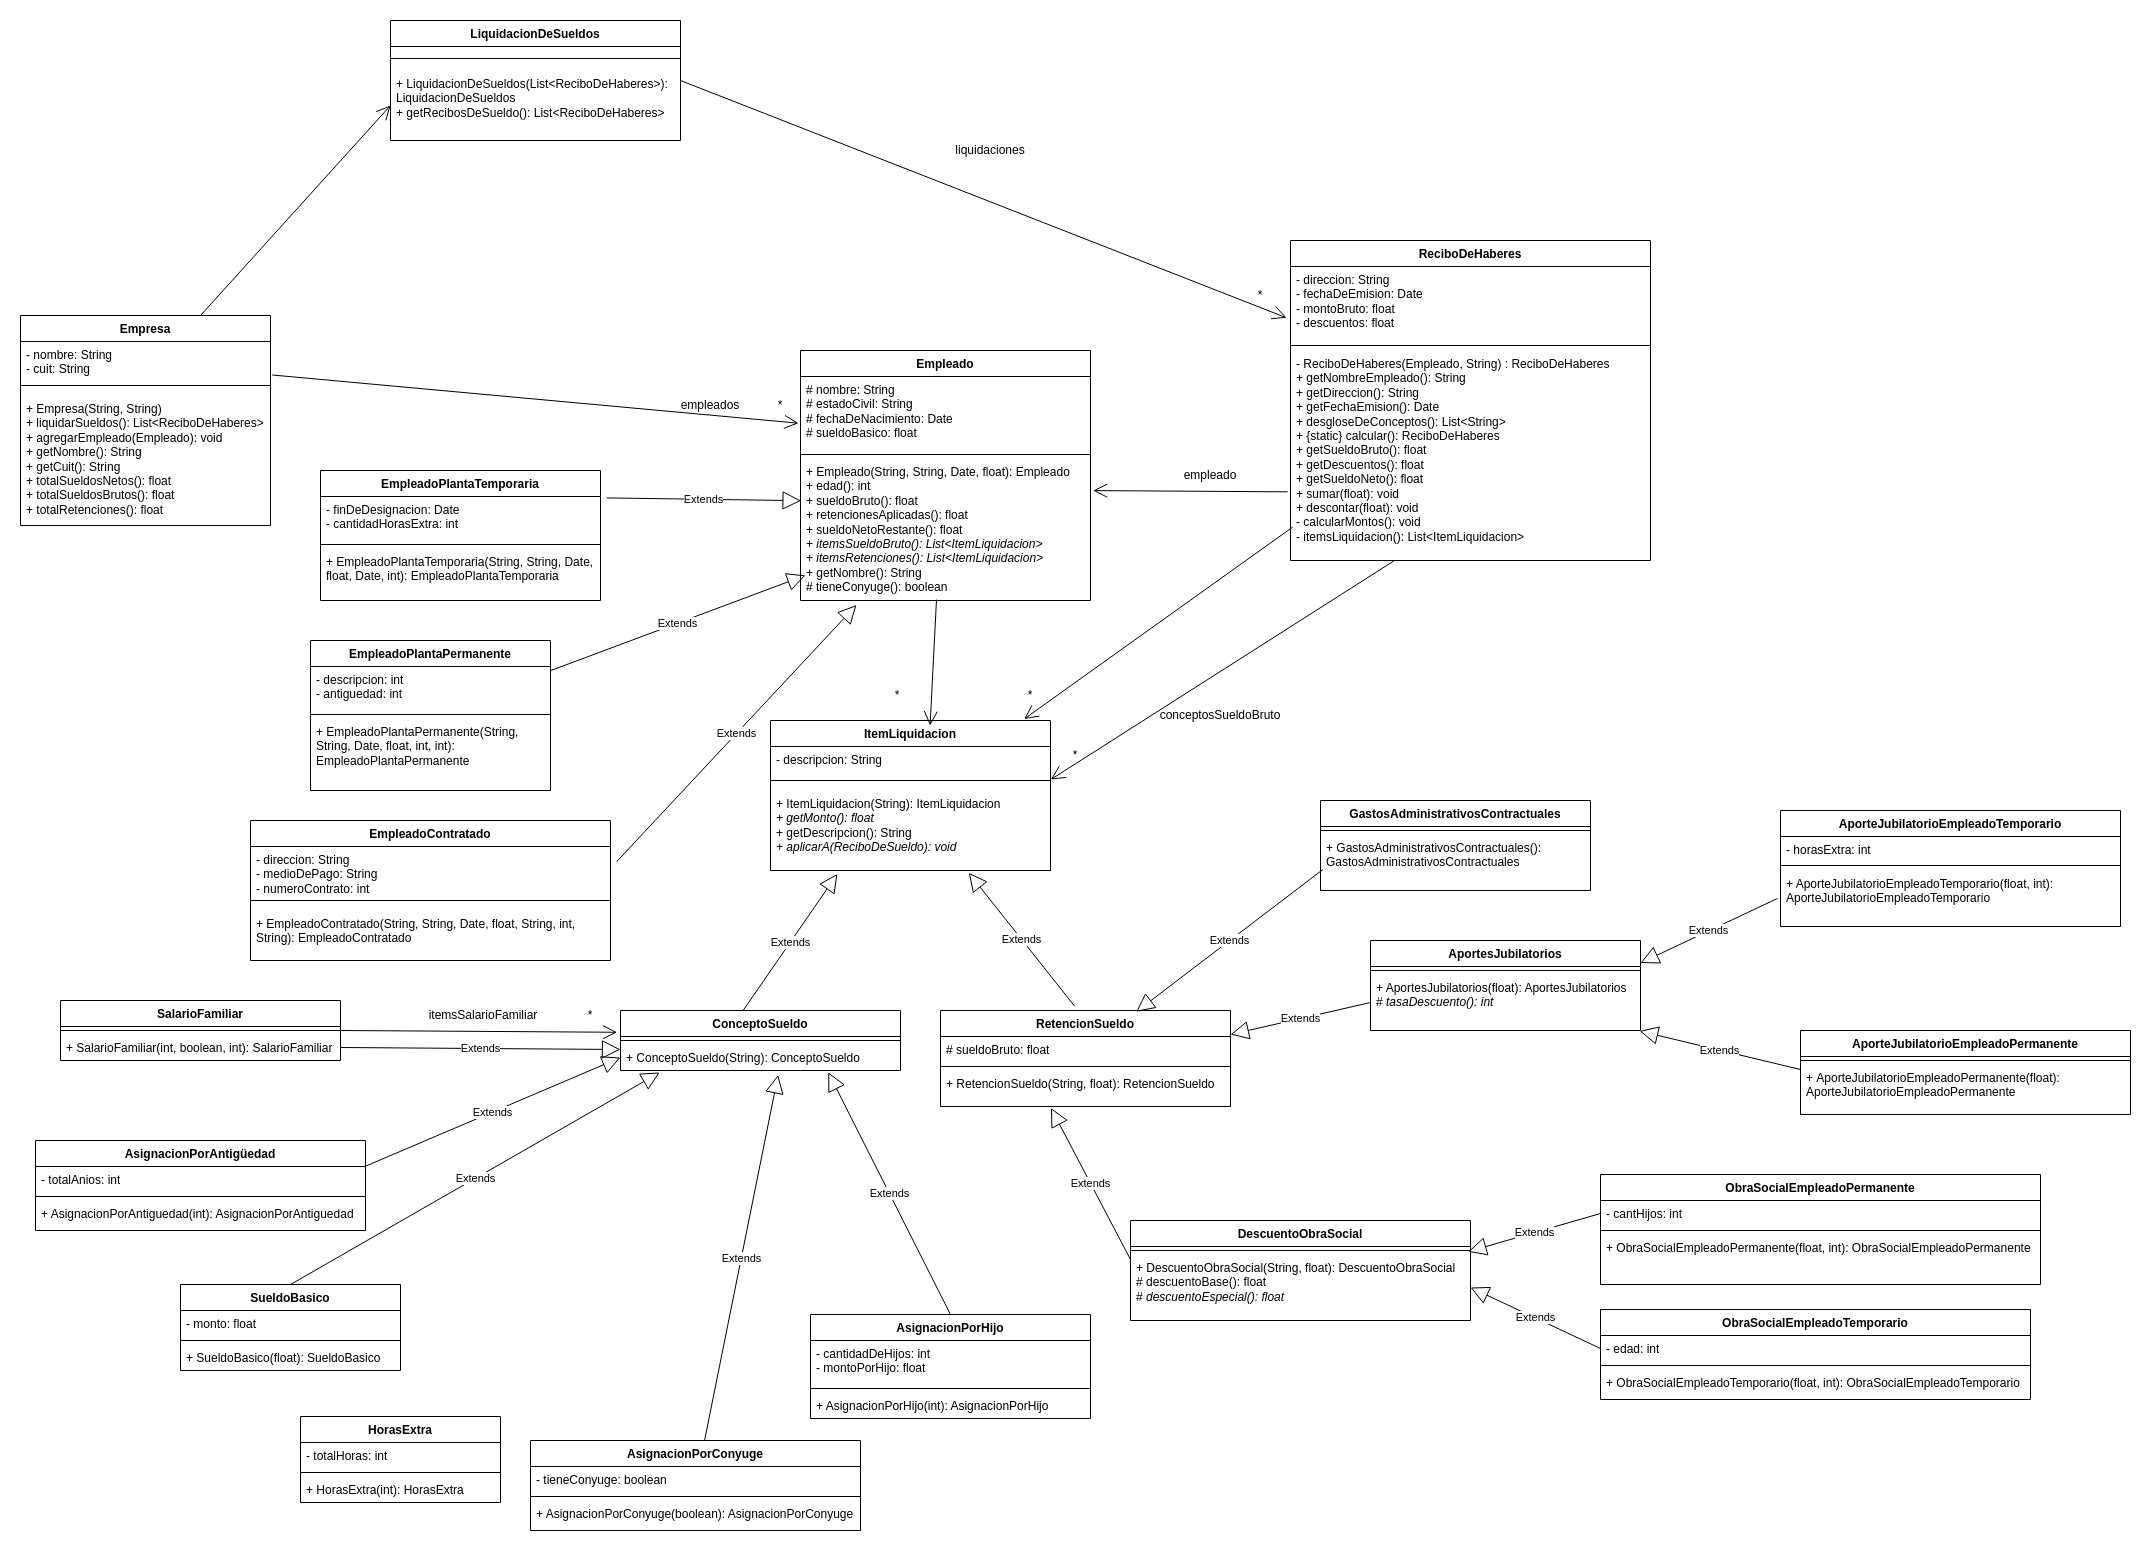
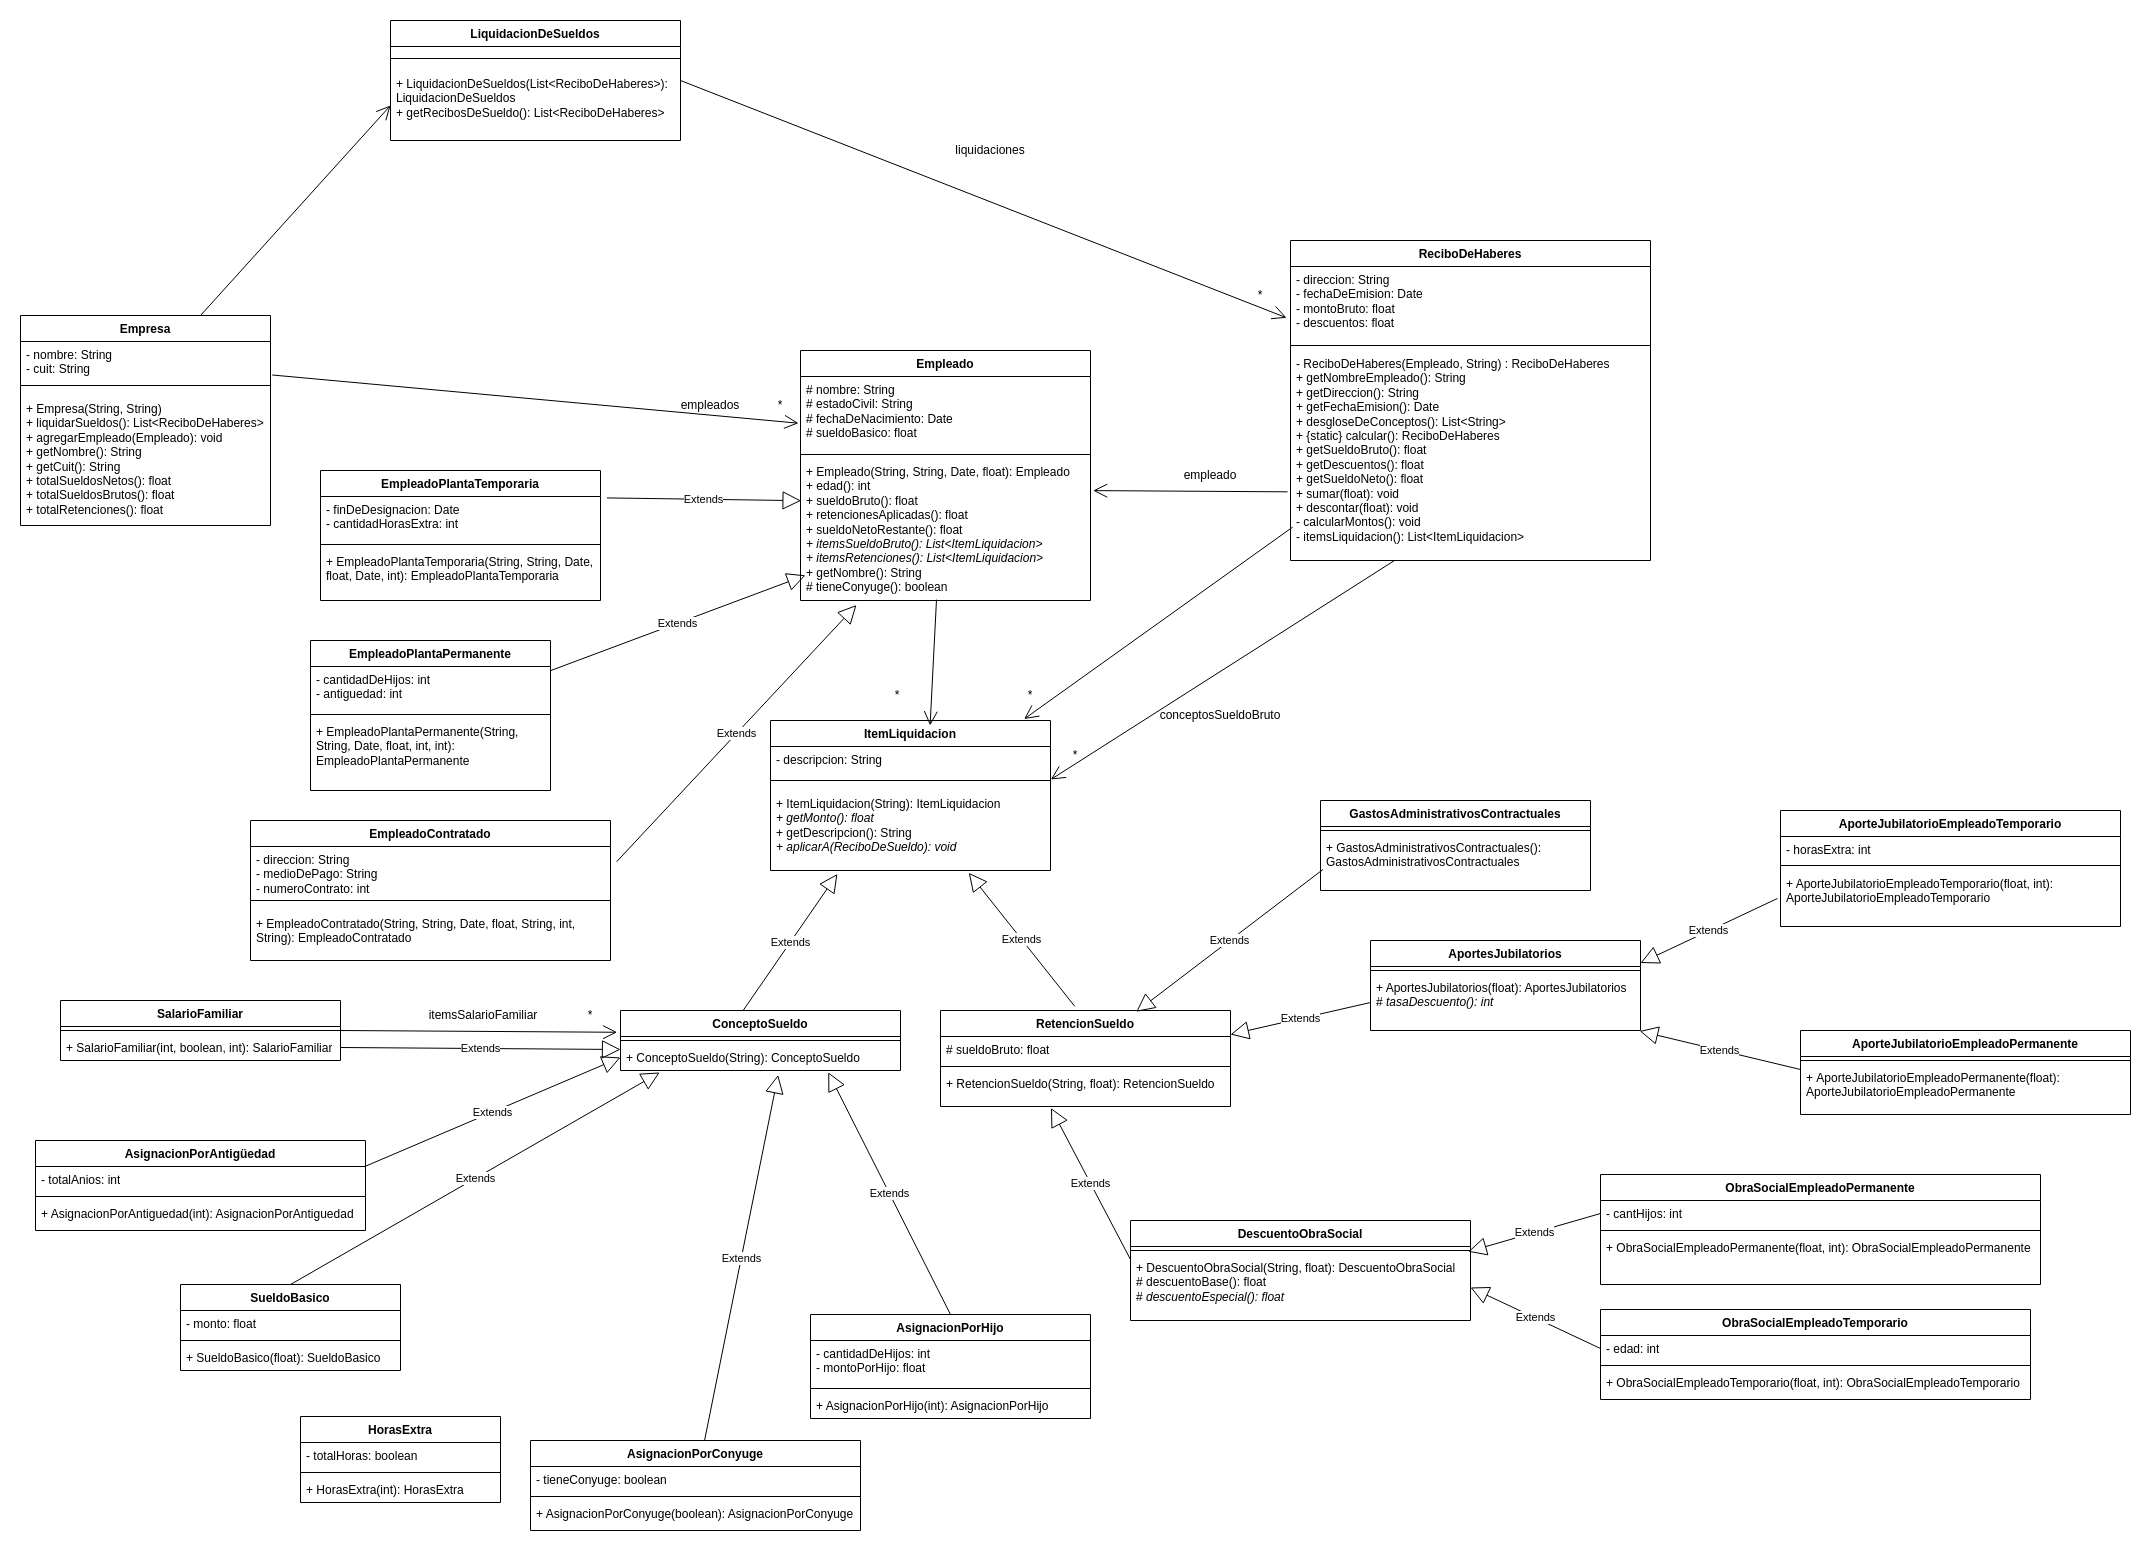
- <mxCell id="11" value="- descripcion: int&lt;div&gt;&lt;div&gt;- antiguedad: int&lt;/div&gt;&lt;/div&gt;" style="text;strokeColor=none;fillColor=none;align=left;verticalAlign=top;spacingLeft=4;spacingRight=4;overflow=hidden;rotatable=0;points=[[0,0.5],[1,0.5]];portConstraint=eastwest;whiteSpace=wrap;html=1;" parent="10" vertex="1"><mxGeometry y="26" width="240" height="44" as="geometry" /></mxCell>
+ <mxCell id="11" value="- cantidadDeHijos: int&lt;div&gt;&lt;div&gt;- antiguedad: int&lt;/div&gt;&lt;/div&gt;" style="text;strokeColor=none;fillColor=none;align=left;verticalAlign=top;spacingLeft=4;spacingRight=4;overflow=hidden;rotatable=0;points=[[0,0.5],[1,0.5]];portConstraint=eastwest;whiteSpace=wrap;html=1;" parent="10" vertex="1"><mxGeometry y="26" width="240" height="44" as="geometry" /></mxCell>
- <mxCell id="53" value="- totalHoras: int" style="text;strokeColor=none;fillColor=none;align=left;verticalAlign=top;spacingLeft=4;spacingRight=4;overflow=hidden;rotatable=0;points=[[0,0.5],[1,0.5]];portConstraint=eastwest;whiteSpace=wrap;html=1;" parent="52" vertex="1"><mxGeometry y="26" width="200" height="26" as="geometry" /></mxCell>
+ <mxCell id="53" value="- totalHoras: boolean" style="text;strokeColor=none;fillColor=none;align=left;verticalAlign=top;spacingLeft=4;spacingRight=4;overflow=hidden;rotatable=0;points=[[0,0.5],[1,0.5]];portConstraint=eastwest;whiteSpace=wrap;html=1;" parent="52" vertex="1"><mxGeometry y="26" width="200" height="26" as="geometry" /></mxCell>
